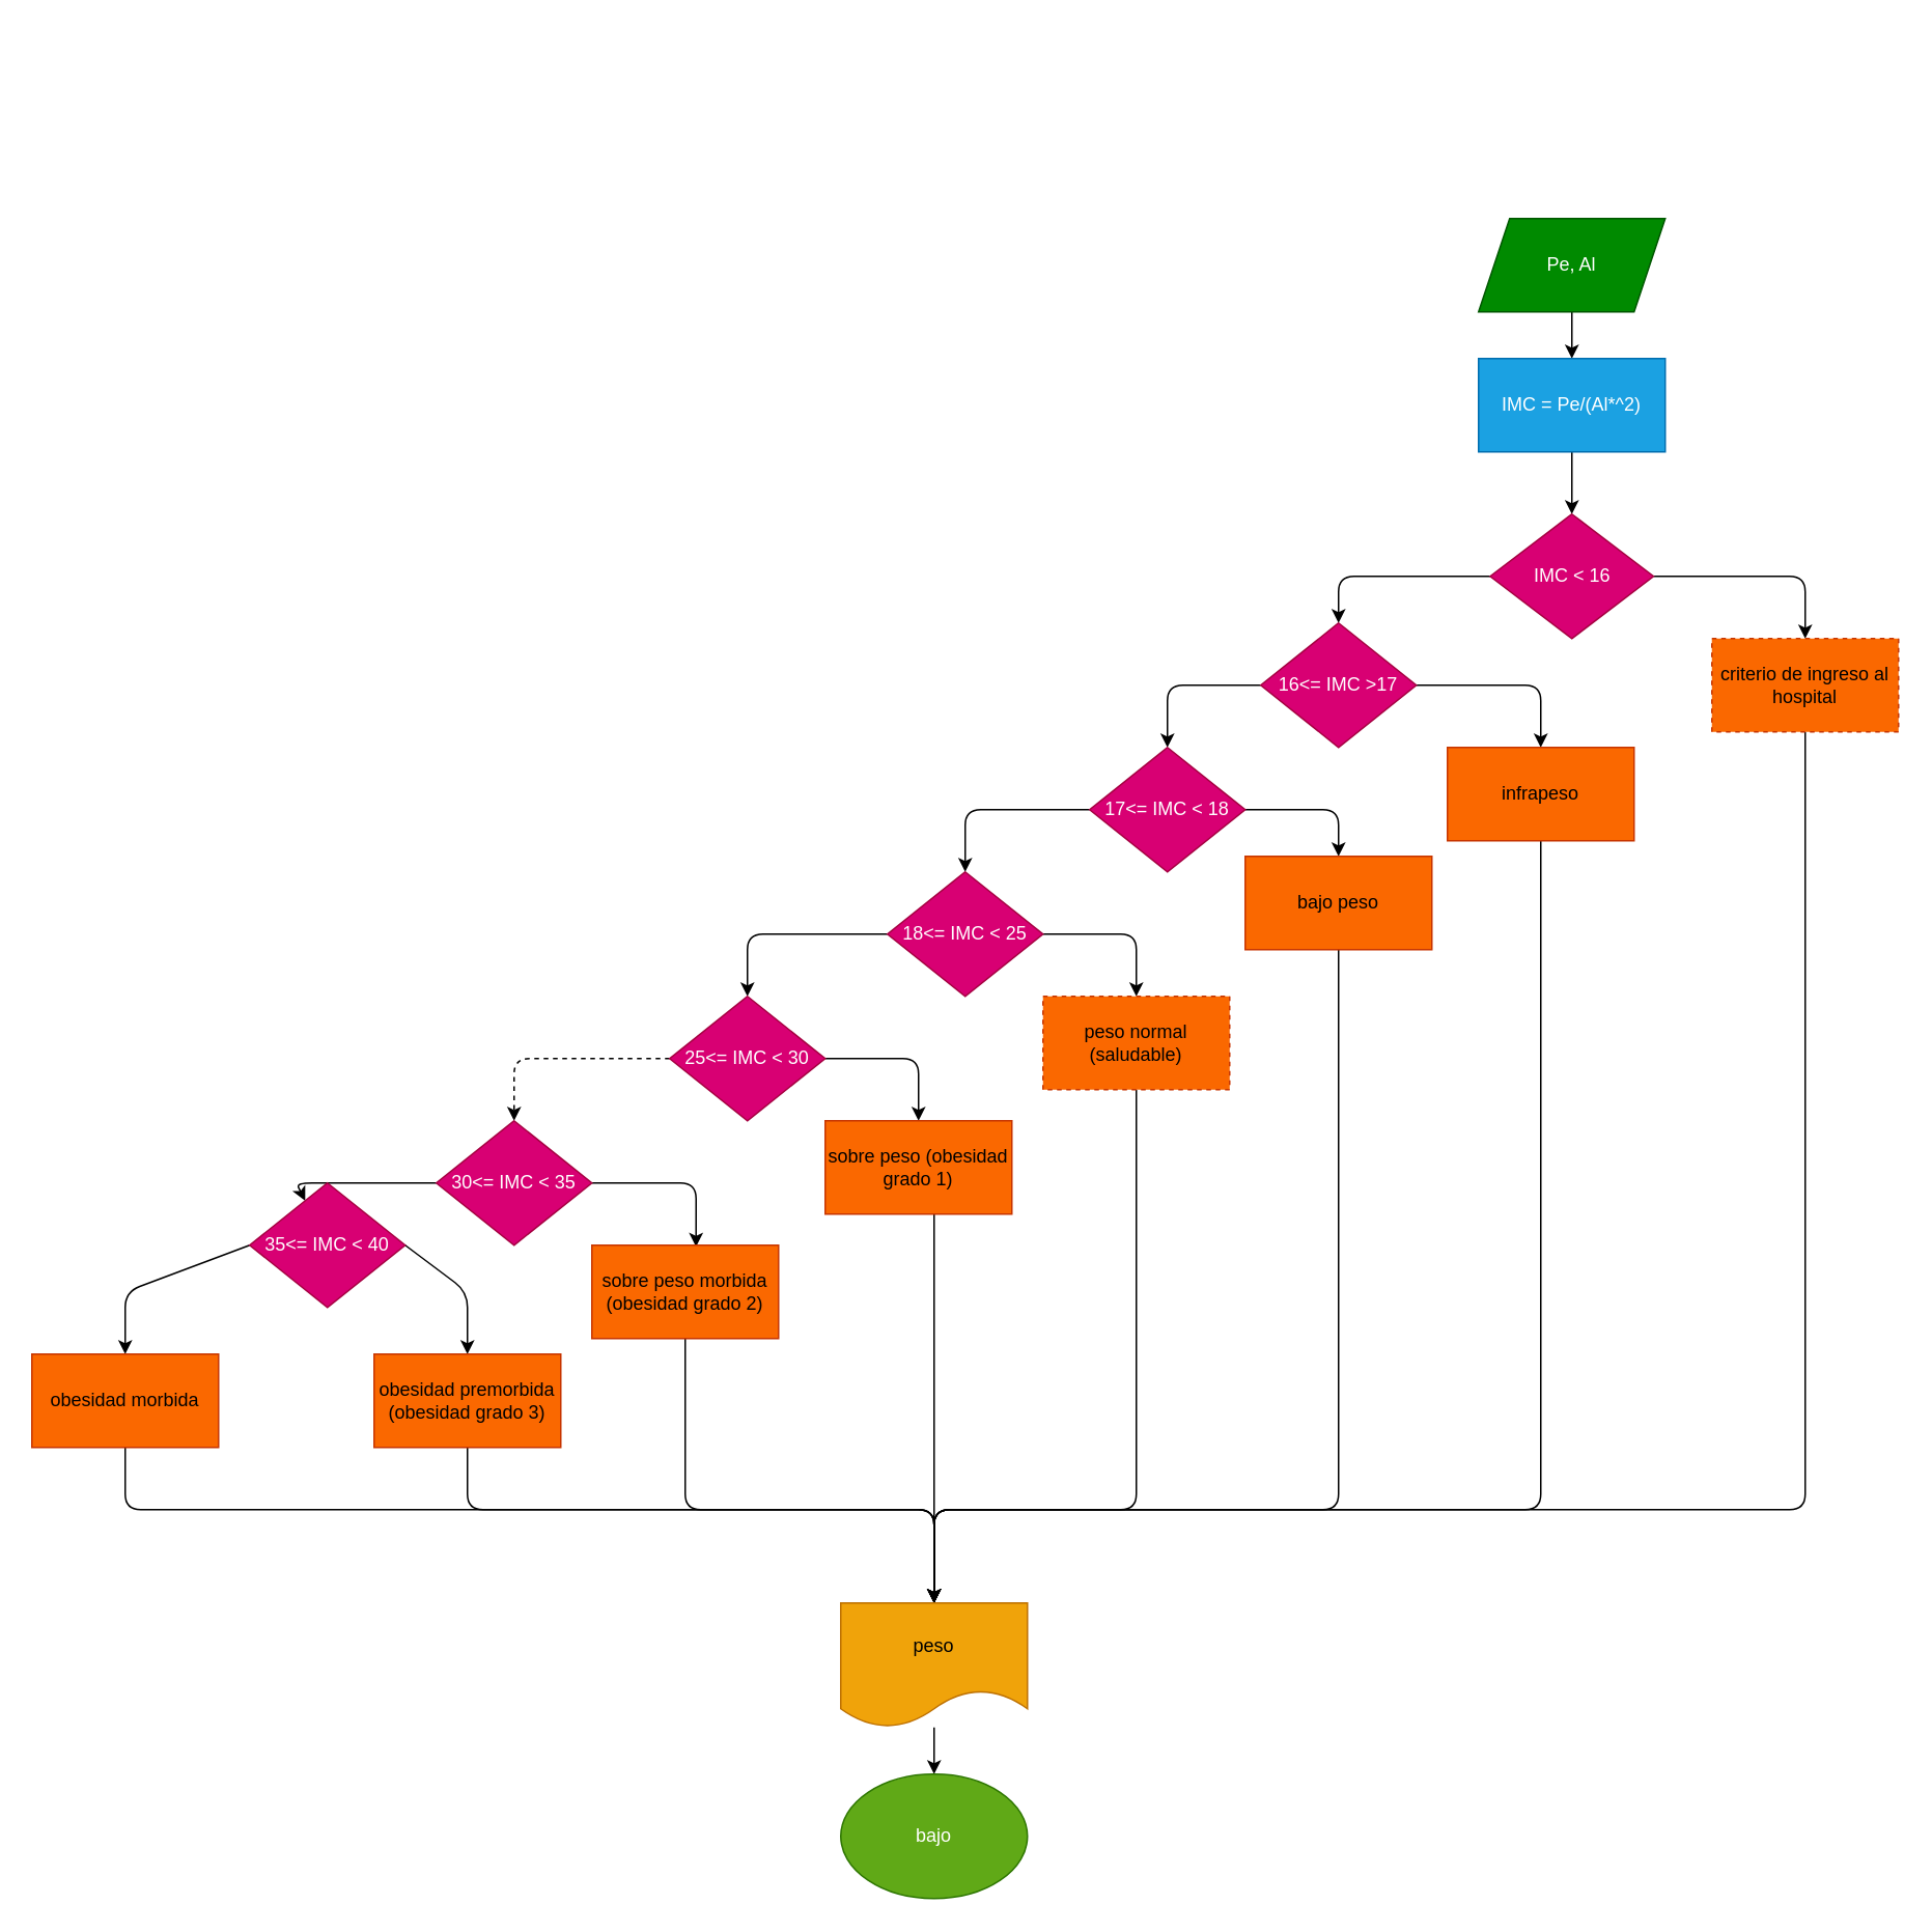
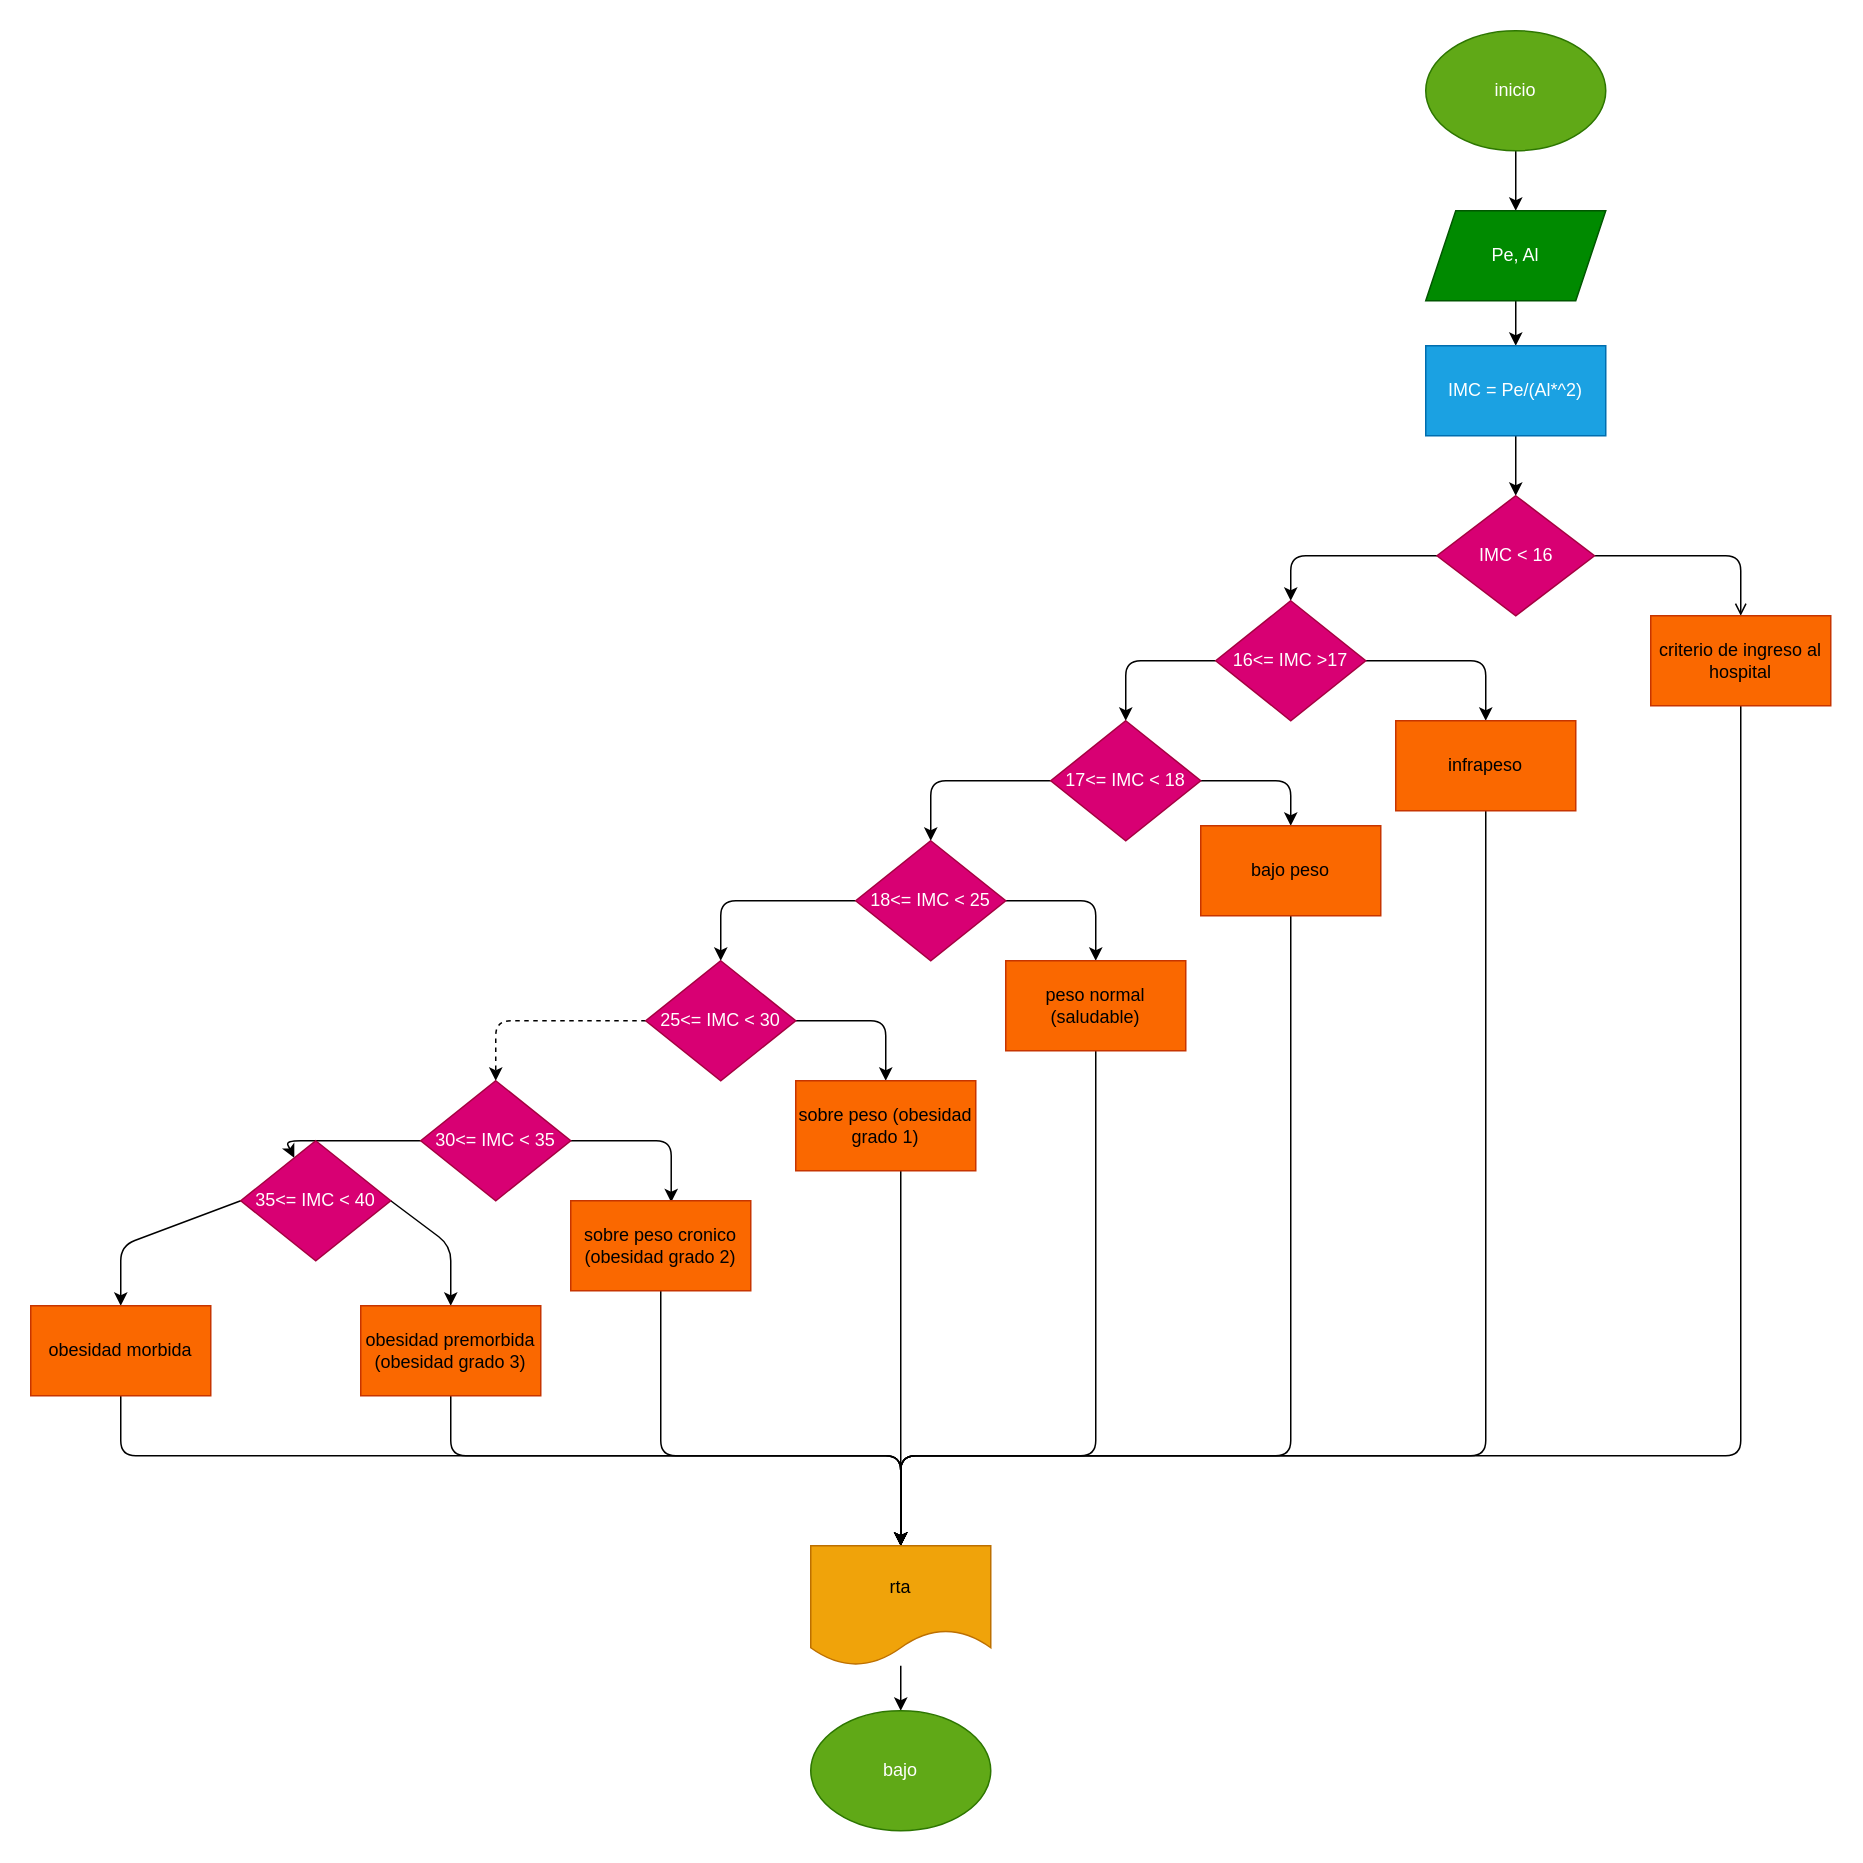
+ <mxCell id="3" value="inicio" style="ellipse;whiteSpace=wrap;html=1;fillColor=#60a917;fontColor=#ffffff;strokeColor=#2D7600;" vertex="1" parent="1"><mxGeometry x="950" y="20" width="120" height="80" as="geometry" /></mxCell>
+ <mxCell id="2" value="" style="edgeStyle=none;html=1;" edge="1" parent="1" source="3" target="5"><mxGeometry relative="1" as="geometry"><mxPoint x="1010" y="140" as="targetPoint" /></mxGeometry></mxCell>
- <mxCell id="8" value="" style="edgeStyle=none;html=1;exitX=1;exitY=0.5;exitDx=0;exitDy=0;entryX=0.5;entryY=0;entryDx=0;entryDy=0;" edge="1" parent="1" source="10" target="12"><mxGeometry relative="1" as="geometry"><Array as="points"><mxPoint x="1160" y="370" /></Array></mxGeometry></mxCell>
+ <mxCell id="8" value="" style="edgeStyle=none;html=1;exitX=1;exitY=0.5;exitDx=0;exitDy=0;entryX=0.5;entryY=0;entryDx=0;entryDy=0;endArrow=open;" edge="1" parent="1" source="10" target="12"><mxGeometry relative="1" as="geometry"><Array as="points"><mxPoint x="1160" y="370" /></Array></mxGeometry></mxCell>
- <mxCell id="12" value="criterio de ingreso al hospital" style="whiteSpace=wrap;html=1;rounded=0;fillColor=#fa6800;fontColor=#000000;strokeColor=#C73500;dashed=1;" vertex="1" parent="1"><mxGeometry x="1100" y="410" width="120" height="60" as="geometry" /></mxCell>
+ <mxCell id="12" value="criterio de ingreso al hospital" style="whiteSpace=wrap;html=1;rounded=0;fillColor=#fa6800;fontColor=#000000;strokeColor=#C73500;" vertex="1" parent="1"><mxGeometry x="1100" y="410" width="120" height="60" as="geometry" /></mxCell>
- <mxCell id="27" value="peso normal (saludable)" style="rounded=0;whiteSpace=wrap;html=1;fillColor=#fa6800;fontColor=#000000;strokeColor=#C73500;dashed=1;" vertex="1" parent="1"><mxGeometry x="670" y="640" width="120" height="60" as="geometry" /></mxCell>
+ <mxCell id="27" value="peso normal (saludable)" style="rounded=0;whiteSpace=wrap;html=1;fillColor=#fa6800;fontColor=#000000;strokeColor=#C73500;" vertex="1" parent="1"><mxGeometry x="670" y="640" width="120" height="60" as="geometry" /></mxCell>
- <mxCell id="37" value="sobre peso morbida (obesidad grado 2)" style="whiteSpace=wrap;html=1;rounded=0;fillColor=#fa6800;fontColor=#000000;strokeColor=#C73500;" vertex="1" parent="1"><mxGeometry x="380" y="800" width="120" height="60" as="geometry" /></mxCell>
+ <mxCell id="37" value="sobre peso cronico (obesidad grado 2)" style="whiteSpace=wrap;html=1;rounded=0;fillColor=#fa6800;fontColor=#000000;strokeColor=#C73500;" vertex="1" parent="1"><mxGeometry x="380" y="800" width="120" height="60" as="geometry" /></mxCell>
- <mxCell id="46" value="peso" style="shape=document;whiteSpace=wrap;html=1;boundedLbl=1;fillColor=#f0a30a;fontColor=#000000;strokeColor=#BD7000;" vertex="1" parent="1"><mxGeometry x="540" y="1030" width="120" height="80" as="geometry" /></mxCell>
+ <mxCell id="46" value="rta" style="shape=document;whiteSpace=wrap;html=1;boundedLbl=1;fillColor=#f0a30a;fontColor=#000000;strokeColor=#BD7000;" vertex="1" parent="1"><mxGeometry x="540" y="1030" width="120" height="80" as="geometry" /></mxCell>
